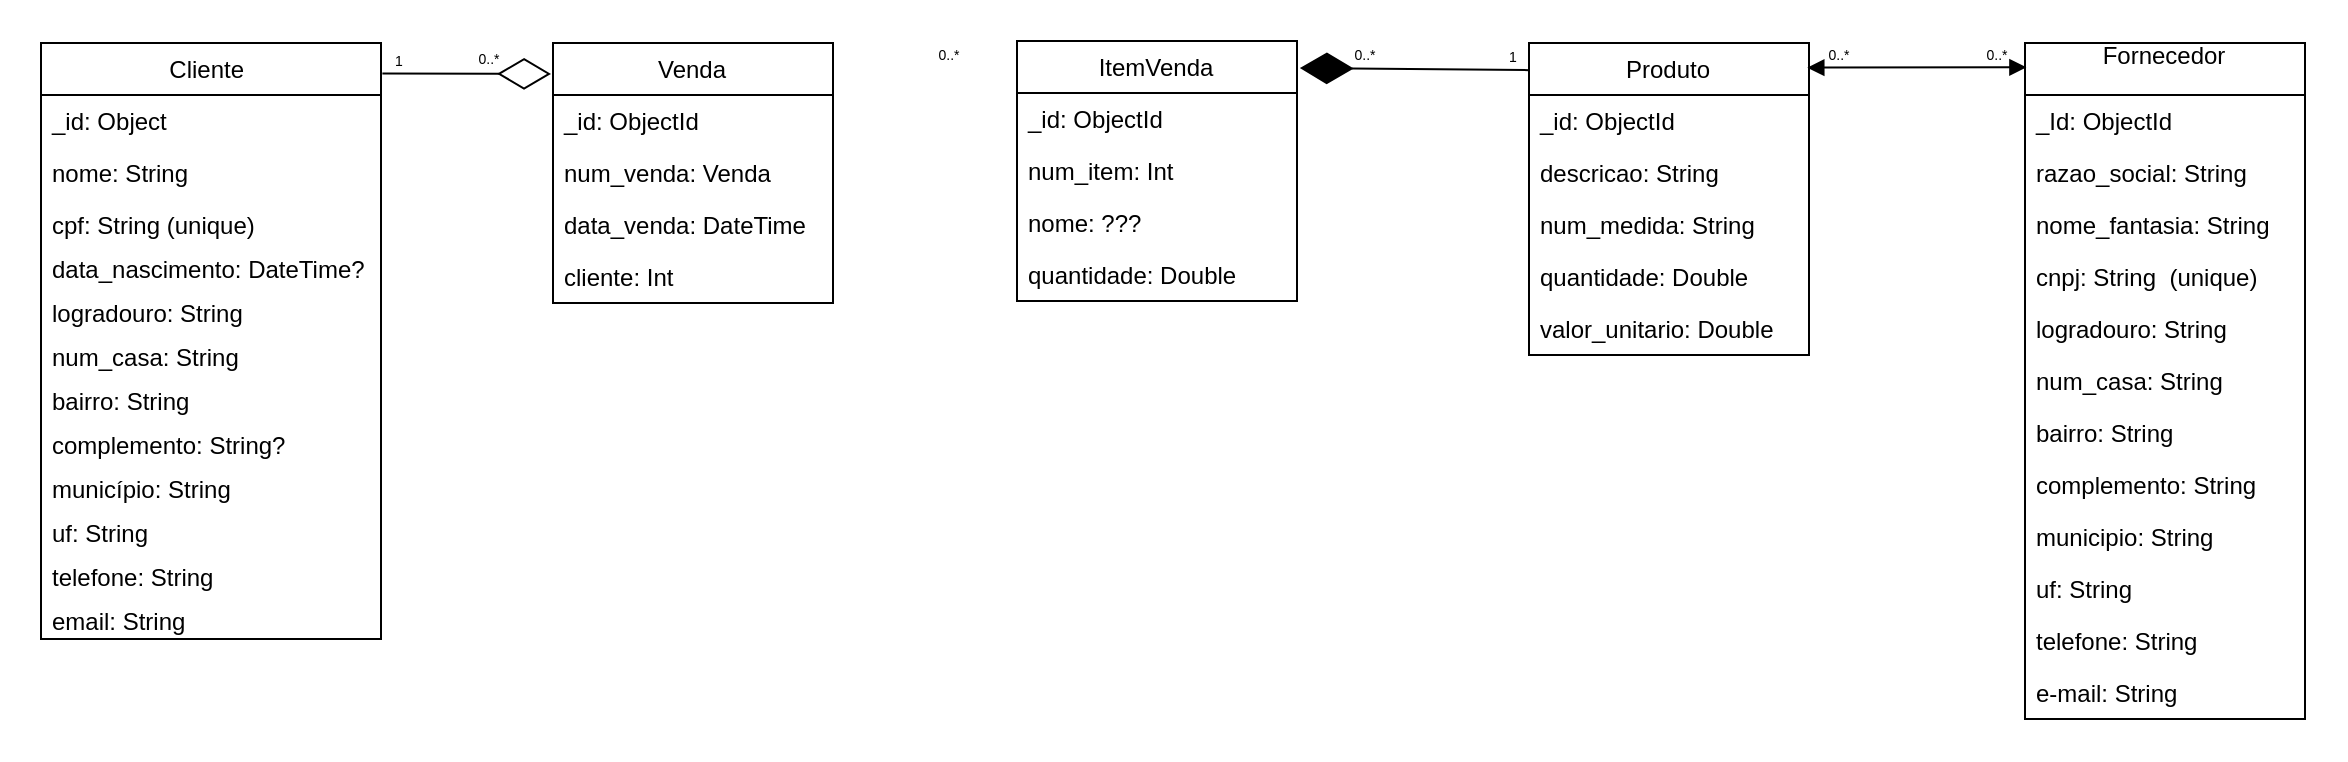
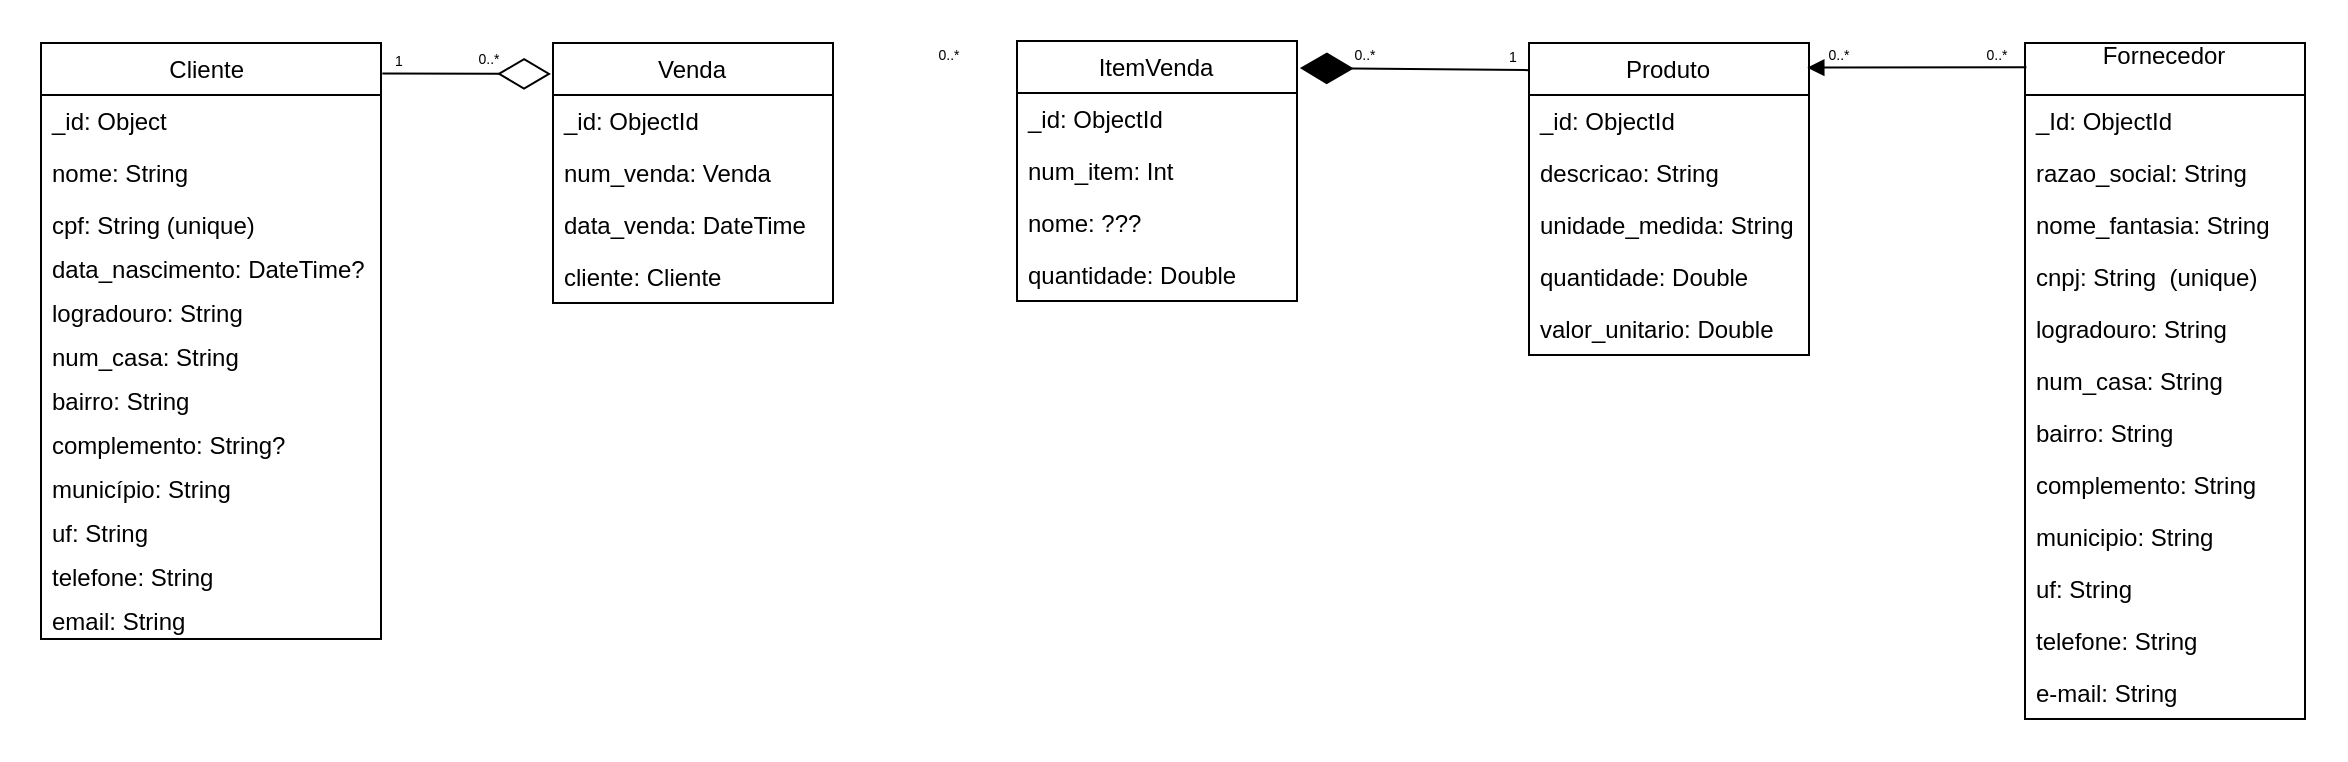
- <mxCell id="51" value="" style="endArrow=block;startArrow=block;endFill=1;startFill=1;html=1;strokeWidth=1;fontSize=7;exitX=0.994;exitY=0.079;exitDx=0;exitDy=0;exitPerimeter=0;entryX=0.005;entryY=0.036;entryDx=0;entryDy=0;entryPerimeter=0;" edge="1" parent="1" source="33" target="20"><mxGeometry width="160" relative="1" as="geometry"><mxPoint x="916" y="4" as="sourcePoint" /><mxPoint x="1012" y="32" as="targetPoint" /></mxGeometry></mxCell>
+ <mxCell id="51" value="" style="endArrow=none;startArrow=block;endFill=1;startFill=1;html=1;strokeWidth=1;fontSize=7;exitX=0.994;exitY=0.079;exitDx=0;exitDy=0;exitPerimeter=0;entryX=0.005;entryY=0.036;entryDx=0;entryDy=0;entryPerimeter=0;" edge="1" parent="1" source="33" target="20"><mxGeometry width="160" relative="1" as="geometry"><mxPoint x="916" y="4" as="sourcePoint" /><mxPoint x="1012" y="32" as="targetPoint" /></mxGeometry></mxCell>
- <mxCell id="36" value="num_medida: String" style="text;strokeColor=none;fillColor=none;align=left;verticalAlign=top;spacingLeft=4;spacingRight=4;overflow=hidden;rotatable=0;points=[[0,0.5],[1,0.5]];portConstraint=eastwest;" vertex="1" parent="33"><mxGeometry y="78" width="140" height="26" as="geometry" /></mxCell>
+ <mxCell id="36" value="unidade_medida: String" style="text;strokeColor=none;fillColor=none;align=left;verticalAlign=top;spacingLeft=4;spacingRight=4;overflow=hidden;rotatable=0;points=[[0,0.5],[1,0.5]];portConstraint=eastwest;" vertex="1" parent="33"><mxGeometry y="78" width="140" height="26" as="geometry" /></mxCell>
- <mxCell id="19" value="cliente: Int" style="text;strokeColor=none;fillColor=none;align=left;verticalAlign=top;spacingLeft=4;spacingRight=4;overflow=hidden;rotatable=0;points=[[0,0.5],[1,0.5]];portConstraint=eastwest;" vertex="1" parent="15"><mxGeometry y="104" width="140" height="26" as="geometry" /></mxCell>
+ <mxCell id="19" value="cliente: Cliente" style="text;strokeColor=none;fillColor=none;align=left;verticalAlign=top;spacingLeft=4;spacingRight=4;overflow=hidden;rotatable=0;points=[[0,0.5],[1,0.5]];portConstraint=eastwest;" vertex="1" parent="15"><mxGeometry y="104" width="140" height="26" as="geometry" /></mxCell>
